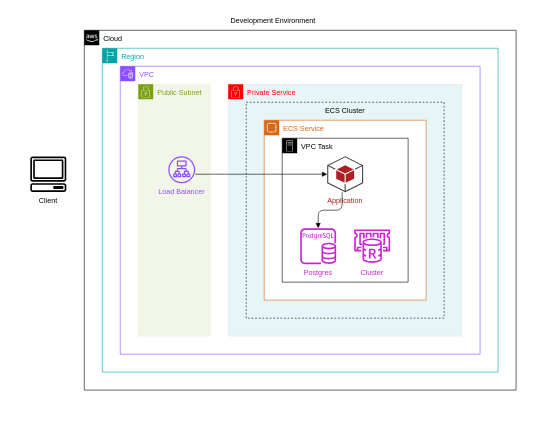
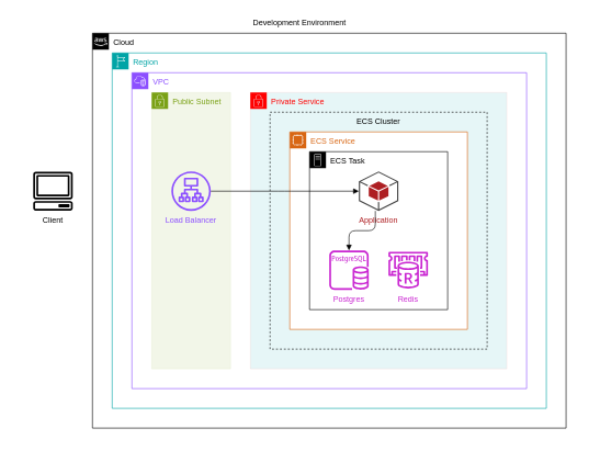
- <mxCell style="shape=mxgraph.aws4.group;align=left;spacingLeft=30;verticalAlign=top;aspect=fixed;grIcon=mxgraph.aws4.group_on_premise" id="12" parent="11" value="VPC Task" vertex="1"><mxGeometry as="geometry" width="210" height="240" x="30" y="30" /></mxCell>
+ <mxCell style="shape=mxgraph.aws4.group;align=left;spacingLeft=30;verticalAlign=top;aspect=fixed;grIcon=mxgraph.aws4.group_on_premise" id="12" parent="11" value="ECS Task" vertex="1"><mxGeometry as="geometry" width="210" height="240" x="30" y="30" /></mxCell>
- <mxCell style="shape=mxgraph.aws4.application_load_balancer;fillColor=#8C4FFF;verticalLabelPosition=bottom;verticalAlign=top;align=center;aspect=fixed;strokeColor=#8C4FFF;fontColor=#8C4FFF" id="8" parent="7" value="Load Balancer" vertex="1"><mxGeometry x="30" y="120" as="geometry" width="85" height="45" /></mxCell>
+ <mxCell style="shape=mxgraph.aws4.application_load_balancer;fillColor=#8C4FFF;verticalLabelPosition=bottom;verticalAlign=top;align=center;aspect=fixed;strokeColor=#8C4FFF;fontColor=#8C4FFF" id="8" parent="7" value="Load Balancer" vertex="1"><mxGeometry as="geometry" width="60" height="60" x="30" y="120" /></mxCell>
- <mxCell style="shape=mxgraph.aws4.elasticache_for_redis;fillColor=#C925D1;verticalLabelPosition=bottom;verticalAlign=top;align=center;aspect=fixed;strokeColor=#C925D1;fontColor=#C925D1" id="16" parent="14" value="Cluster" vertex="1"><mxGeometry as="geometry" width="60" height="60" x="90" y="0" /></mxCell>
+ <mxCell style="shape=mxgraph.aws4.elasticache_for_redis;fillColor=#C925D1;verticalLabelPosition=bottom;verticalAlign=top;align=center;aspect=fixed;strokeColor=#C925D1;fontColor=#C925D1" id="16" parent="14" value="Redis" vertex="1"><mxGeometry as="geometry" width="60" height="60" x="90" y="0" /></mxCell>
